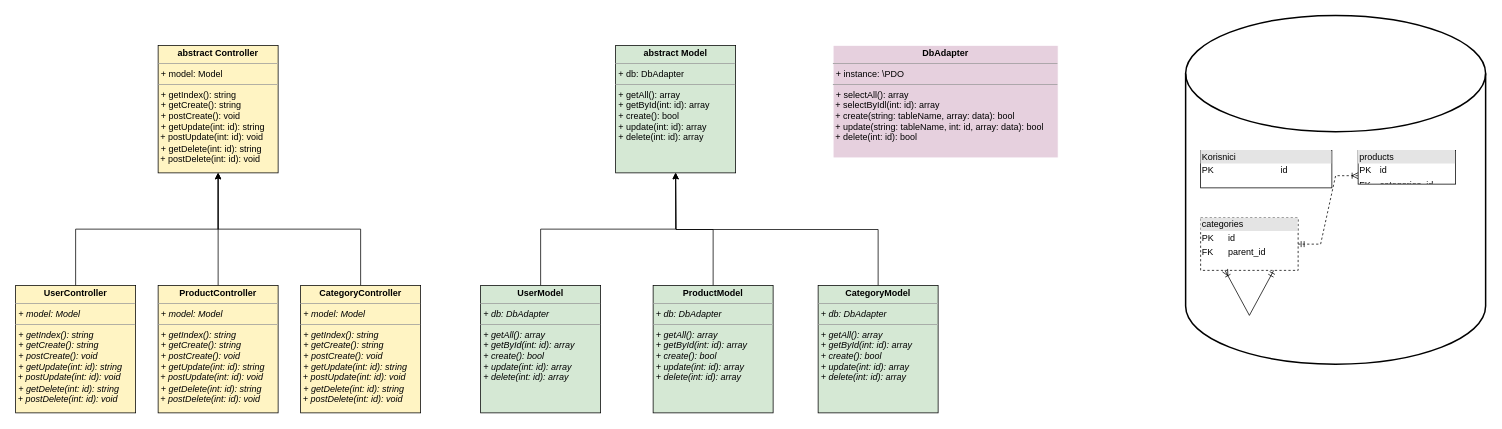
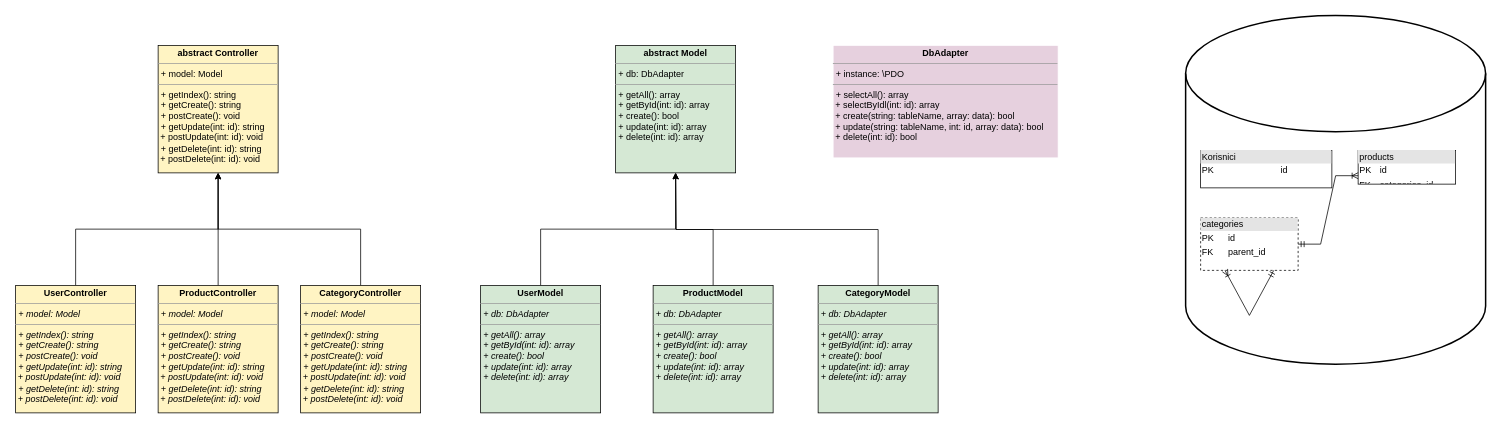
- <mxCell id="9" value="" style="edgeStyle=entityRelationEdgeStyle;fontSize=12;html=1;endArrow=ERoneToMany;startArrow=ERmandOne;rounded=0;entryX=0;entryY=0.75;entryDx=0;entryDy=0;dashed=1;" edge="1" parent="1" source="7" target="8"><mxGeometry width="100" height="100" relative="1" as="geometry"><mxPoint x="1770" y="400" as="sourcePoint" /><mxPoint x="1870" y="300" as="targetPoint" /></mxGeometry></mxCell>
+ <mxCell id="9" value="" style="edgeStyle=entityRelationEdgeStyle;fontSize=12;html=1;endArrow=ERoneToMany;startArrow=ERmandOne;rounded=0;entryX=0;entryY=0.75;entryDx=0;entryDy=0;" edge="1" parent="1" source="7" target="8"><mxGeometry width="100" height="100" relative="1" as="geometry"><mxPoint x="1770" y="400" as="sourcePoint" /><mxPoint x="1870" y="300" as="targetPoint" /></mxGeometry></mxCell>
